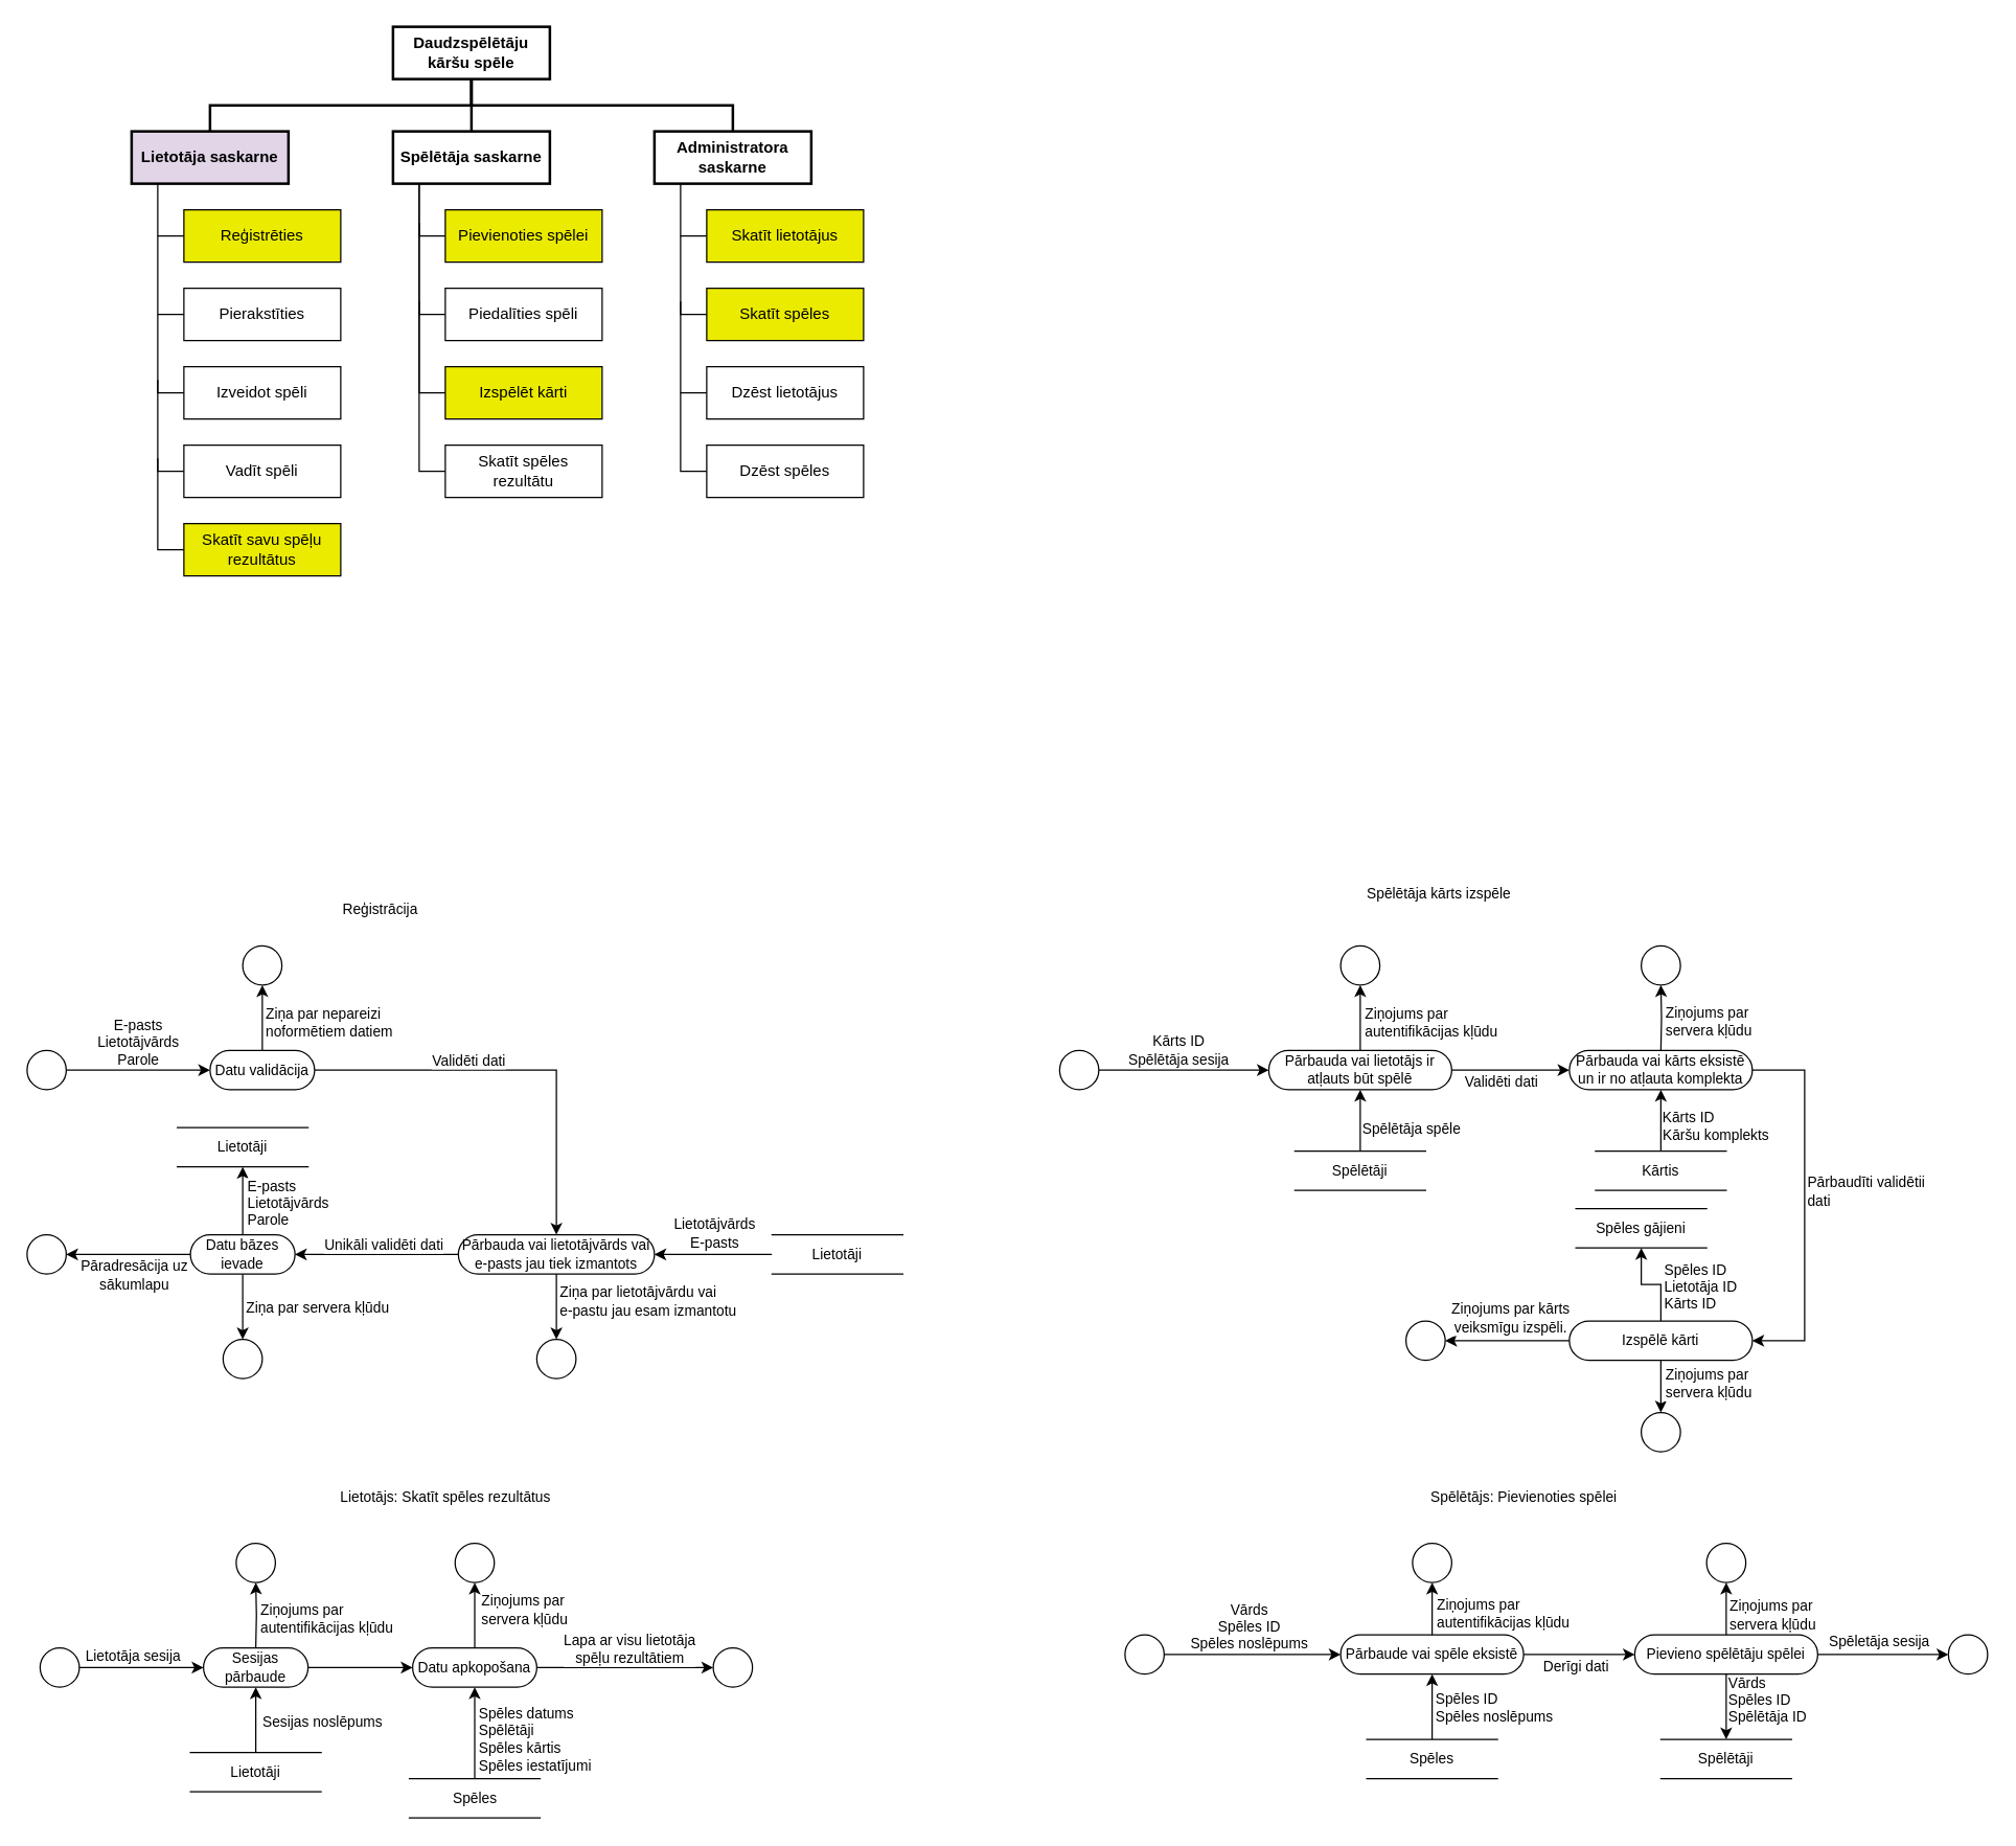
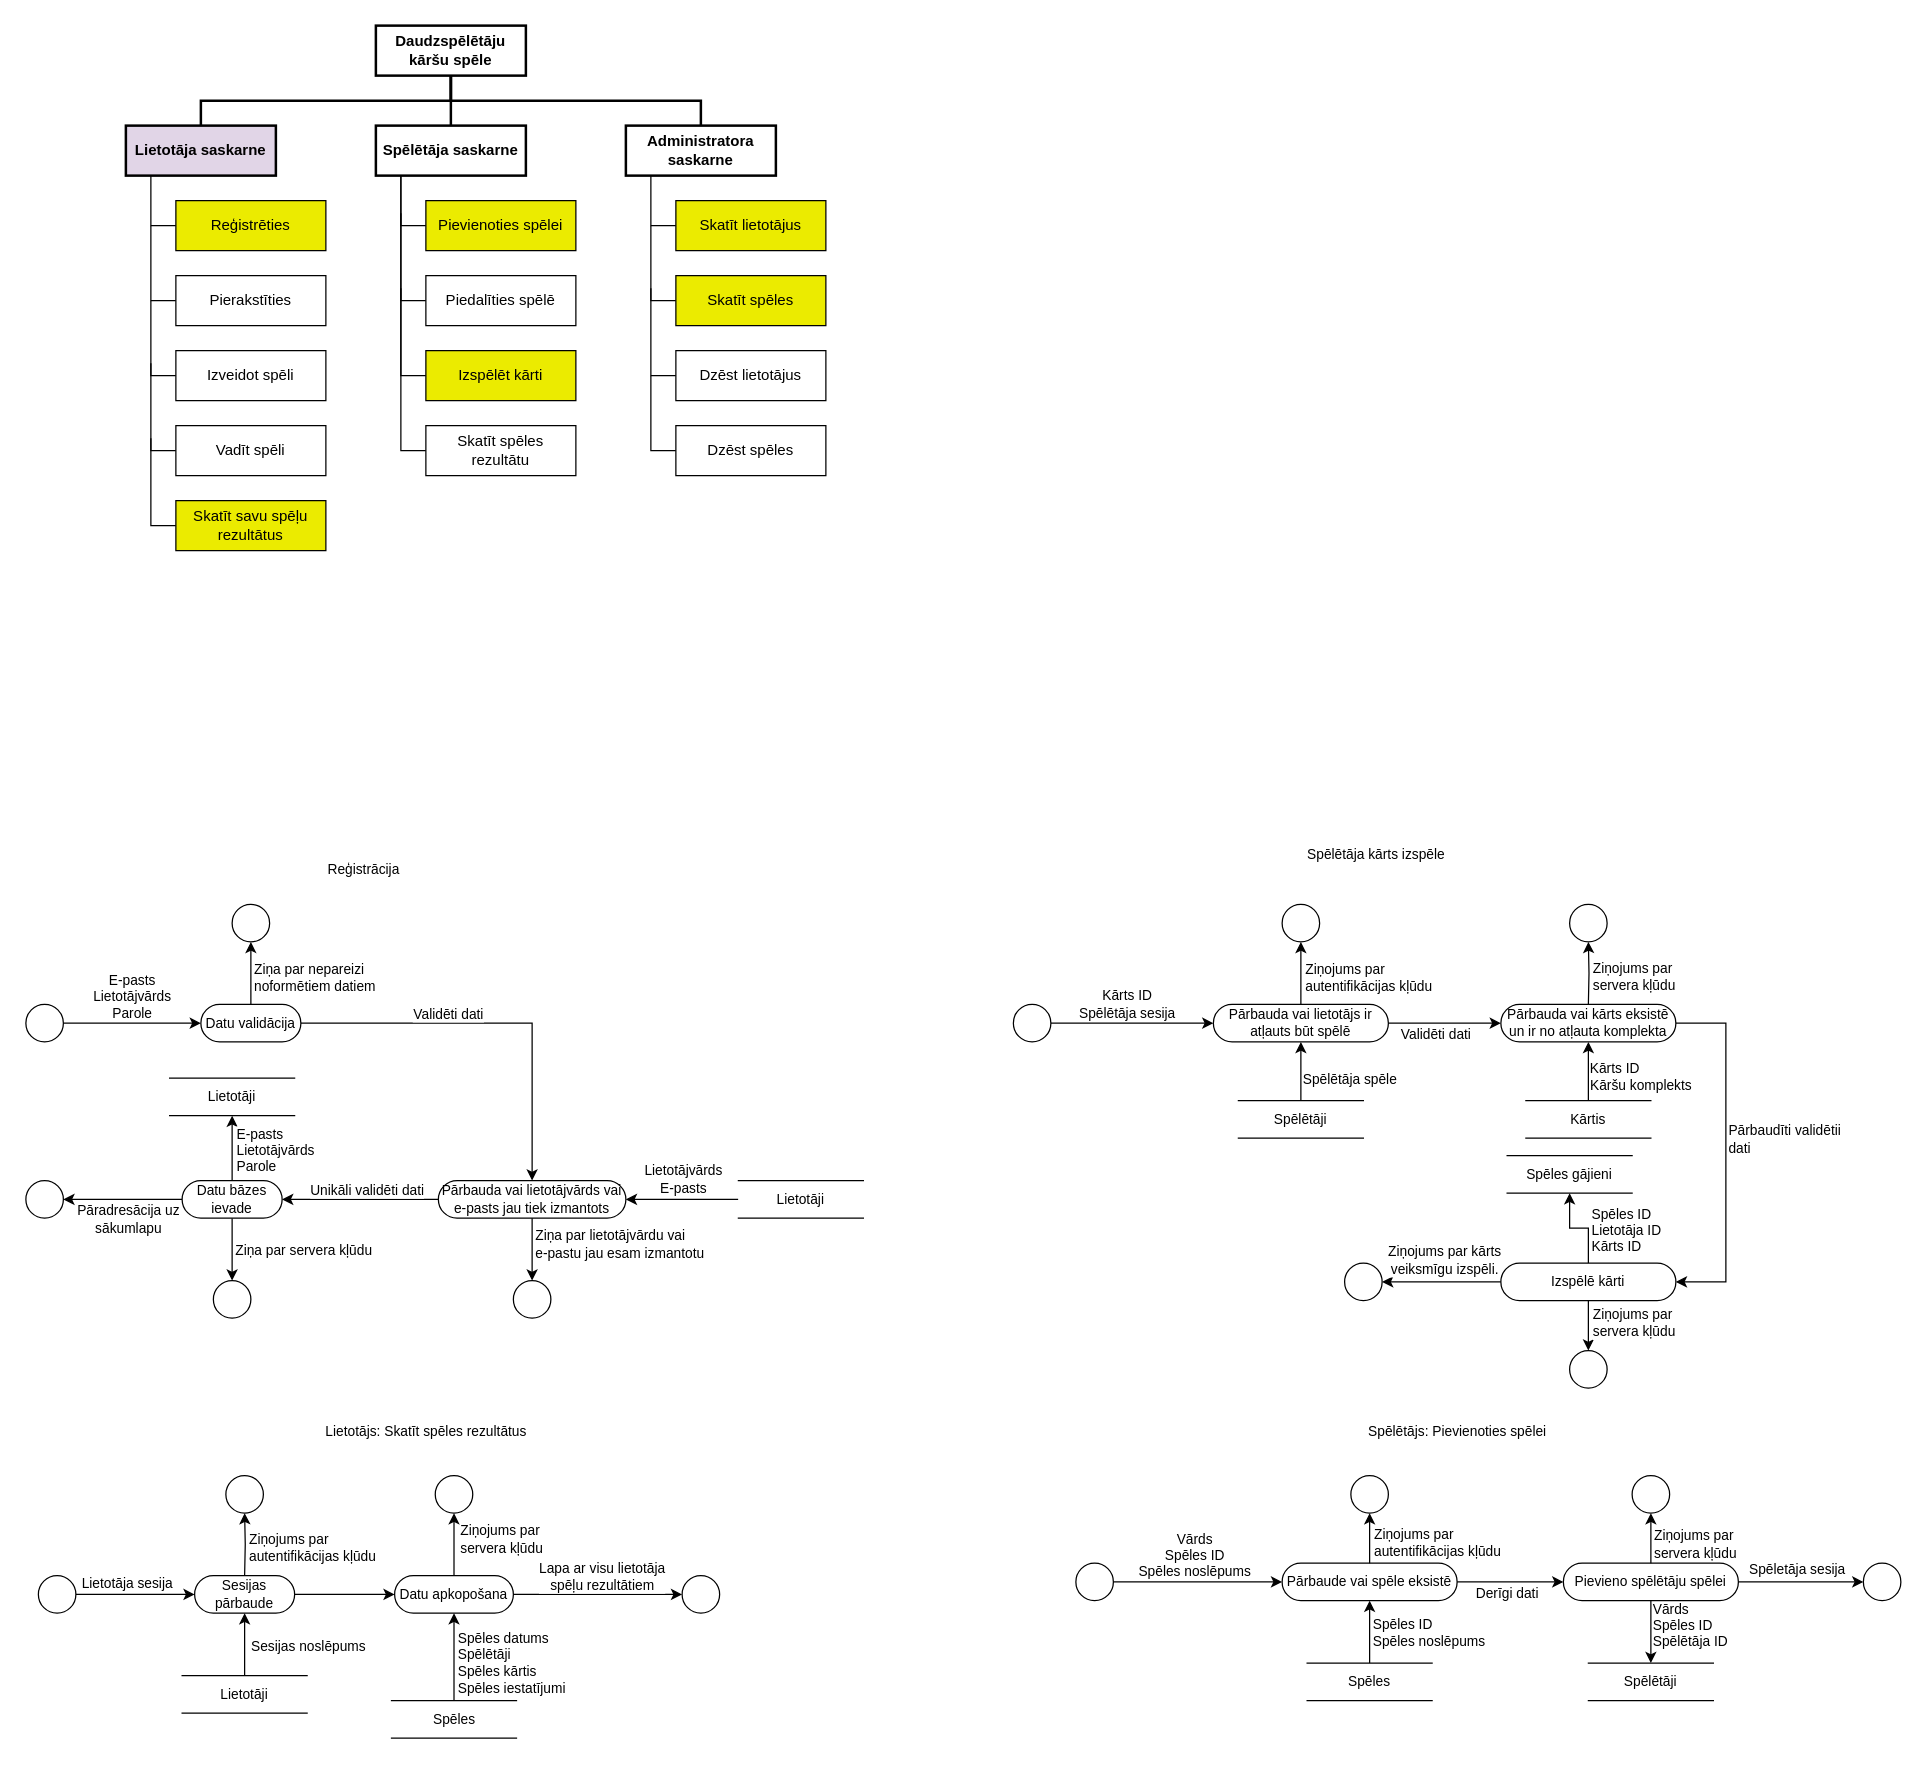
- <mxCell id="141" value="Piedalīties spēli" style="rounded=0;whiteSpace=wrap;html=1;" parent="1" vertex="1"><mxGeometry x="340" y="220" width="120" height="40" as="geometry" /></mxCell>
+ <mxCell id="141" value="Piedalīties spēlē" style="rounded=0;whiteSpace=wrap;html=1;" parent="1" vertex="1"><mxGeometry x="340" y="220" width="120" height="40" as="geometry" /></mxCell>
